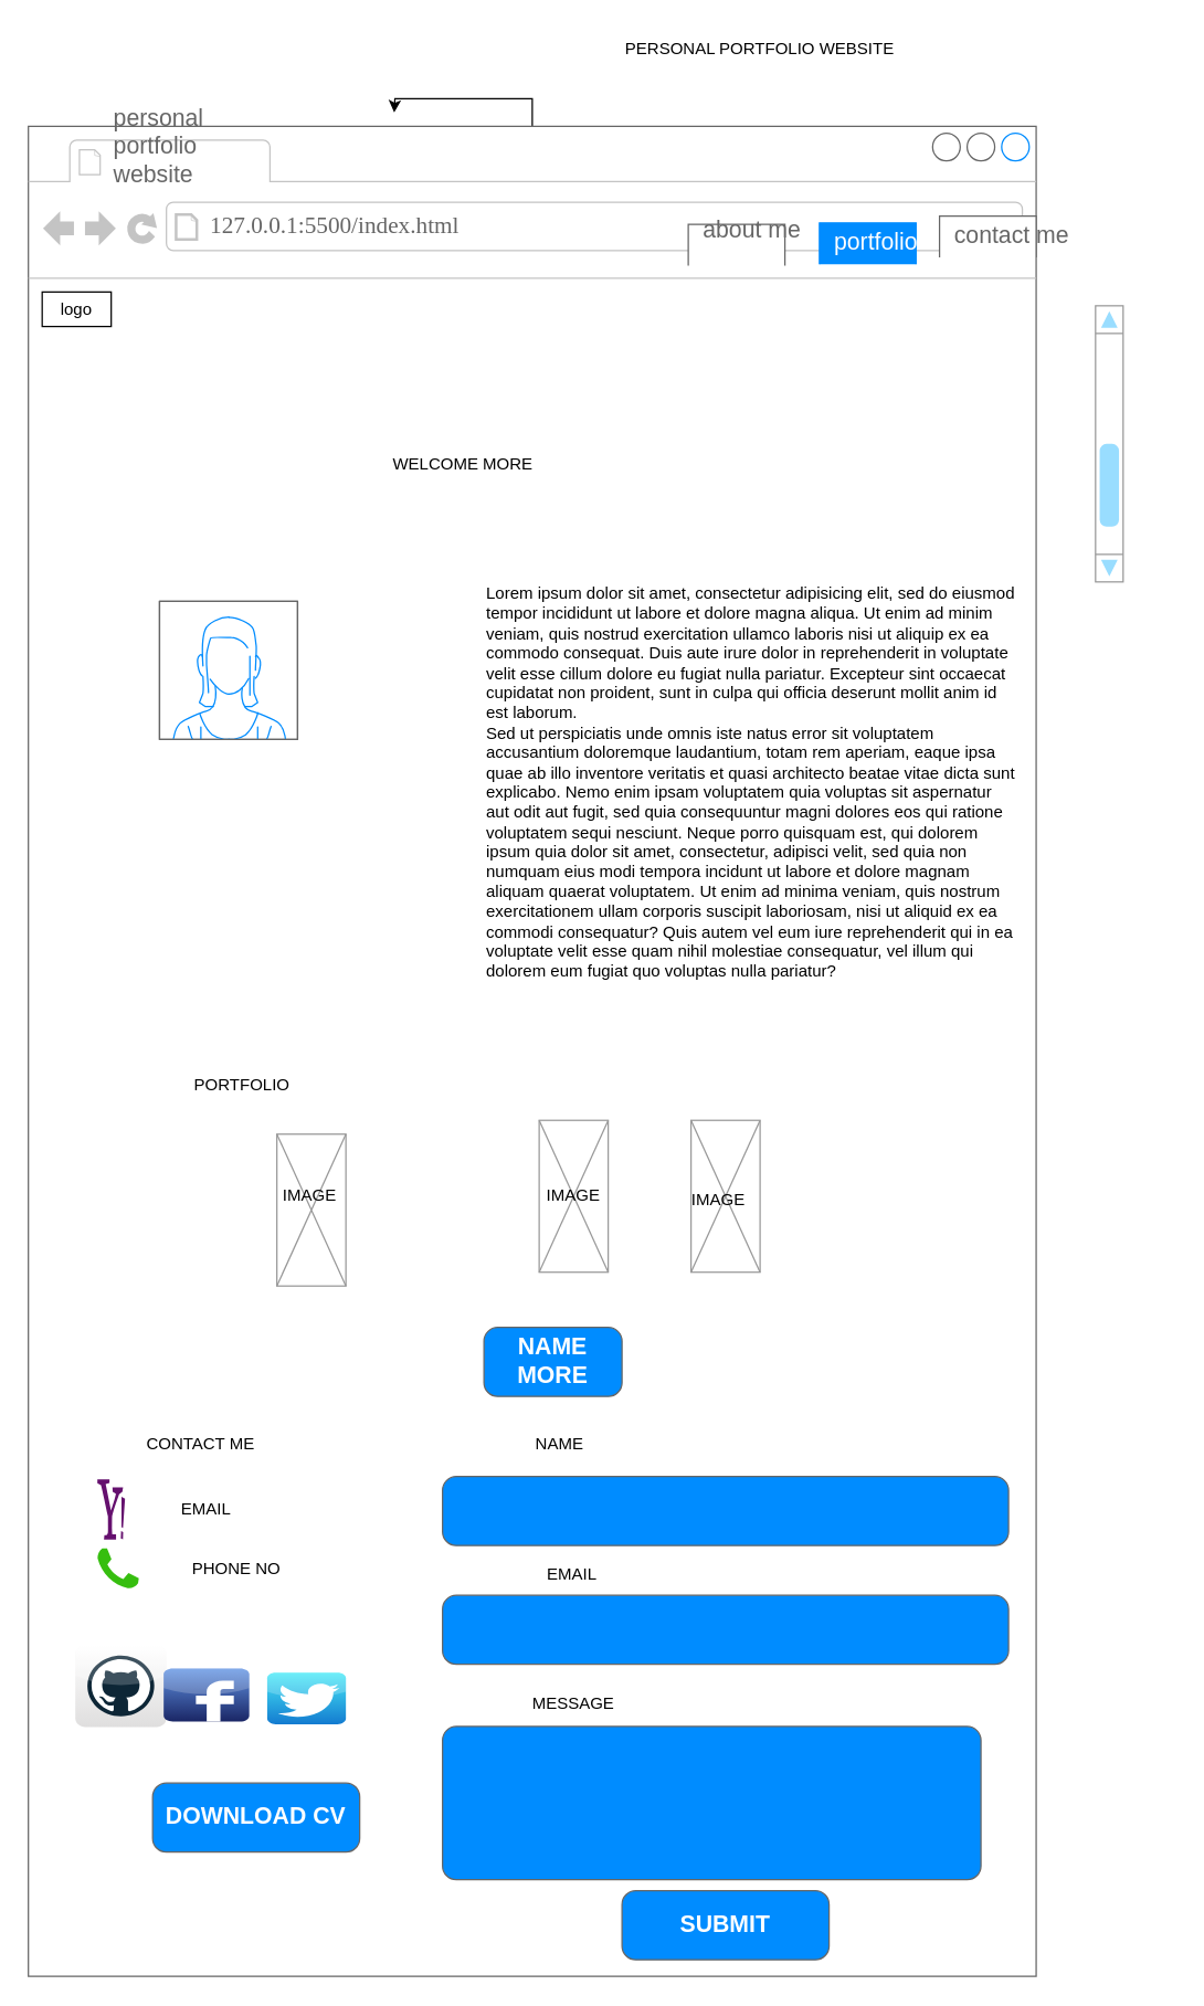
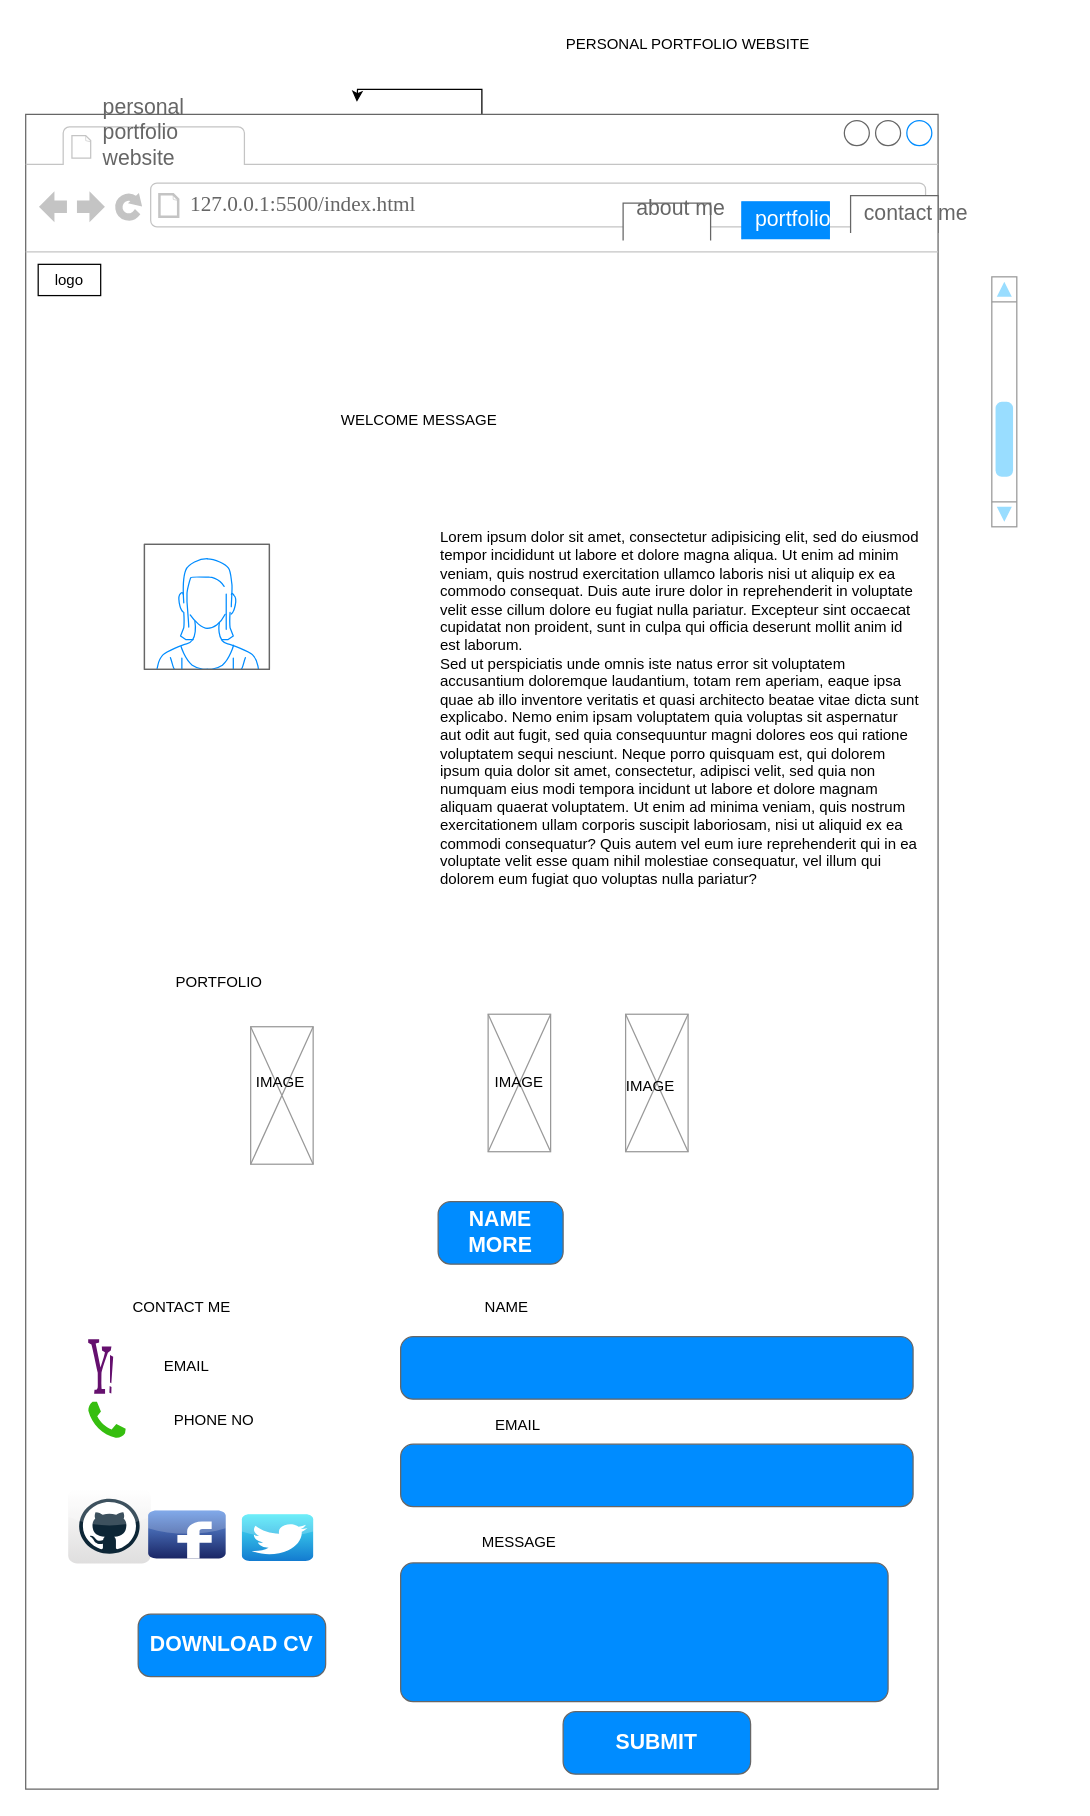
- <mxCell id="17" value="WELCOME MORE" style="text;html=1;strokeColor=none;fillColor=none;align=center;verticalAlign=middle;whiteSpace=wrap;rounded=0;" vertex="1" parent="3"><mxGeometry x="190" y="230" width="250" height="30" as="geometry" /></mxCell>
+ <mxCell id="17" value="WELCOME MESSAGE" style="text;html=1;strokeColor=none;fillColor=none;align=center;verticalAlign=middle;whiteSpace=wrap;rounded=0;" vertex="1" parent="3"><mxGeometry x="190" y="230" width="250" height="30" as="geometry" /></mxCell>
